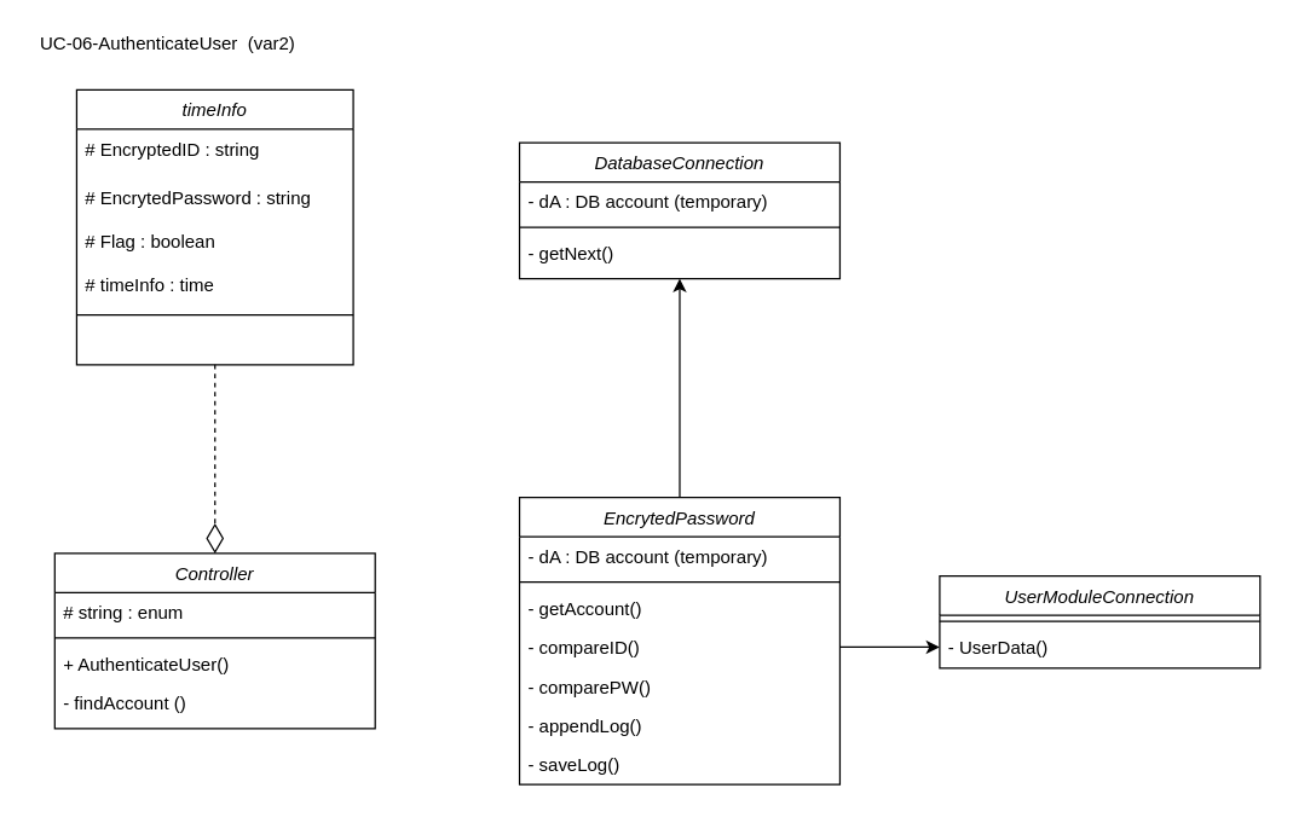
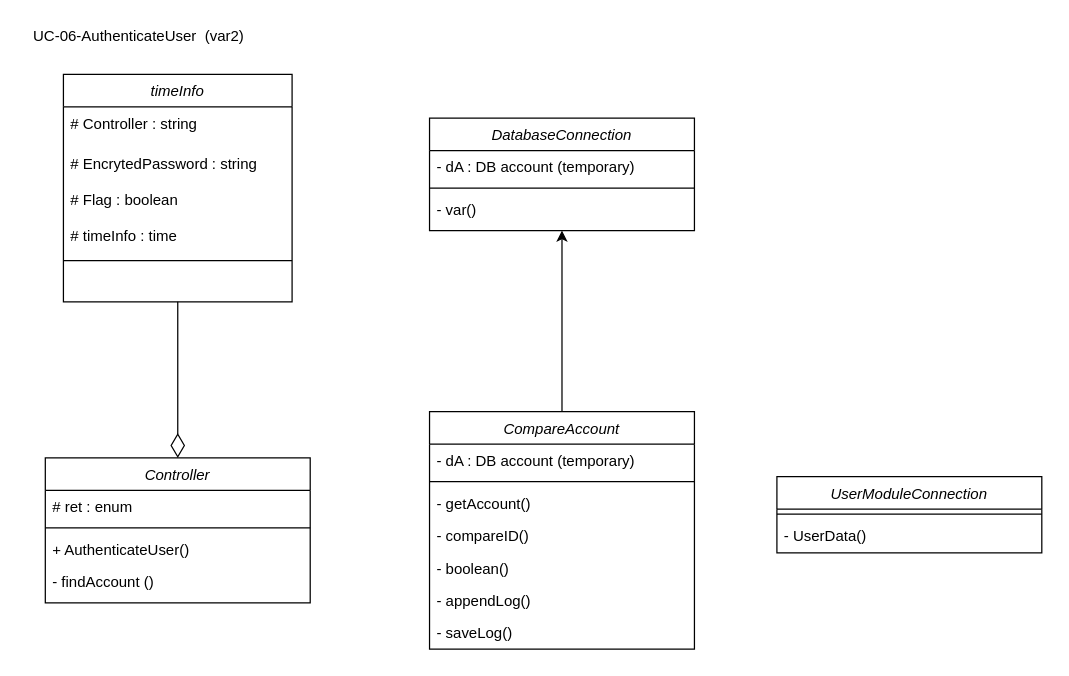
- <mxCell id="9" value="# EncryptedID : string" style="text;align=left;verticalAlign=top;spacingLeft=4;spacingRight=4;overflow=hidden;rotatable=0;points=[[0,0.5],[1,0.5]];portConstraint=eastwest;rounded=0;shadow=0;html=0;" parent="8" vertex="1"><mxGeometry y="26" width="183" height="32" as="geometry" /></mxCell>
+ <mxCell id="9" value="# Controller : string" style="text;align=left;verticalAlign=top;spacingLeft=4;spacingRight=4;overflow=hidden;rotatable=0;points=[[0,0.5],[1,0.5]];portConstraint=eastwest;rounded=0;shadow=0;html=0;" parent="8" vertex="1"><mxGeometry y="26" width="183" height="32" as="geometry" /></mxCell>
- <mxCell id="18" value="- getNext()" style="text;align=left;verticalAlign=top;spacingLeft=4;spacingRight=4;overflow=hidden;rotatable=0;points=[[0,0.5],[1,0.5]];portConstraint=eastwest;" parent="15" vertex="1"><mxGeometry y="60" width="212" height="26" as="geometry" /></mxCell>
+ <mxCell id="18" value="- var()" style="text;align=left;verticalAlign=top;spacingLeft=4;spacingRight=4;overflow=hidden;rotatable=0;points=[[0,0.5],[1,0.5]];portConstraint=eastwest;" parent="15" vertex="1"><mxGeometry y="60" width="212" height="26" as="geometry" /></mxCell>
- <mxCell id="7" style="edgeStyle=orthogonalEdgeStyle;rounded=0;orthogonalLoop=1;jettySize=auto;html=1;endArrow=diamondThin;endFill=0;endSize=17;dashed=1;" parent="1" source="8" target="2" edge="1"><mxGeometry relative="1" as="geometry" /></mxCell>
+ <mxCell id="7" style="edgeStyle=orthogonalEdgeStyle;rounded=0;orthogonalLoop=1;jettySize=auto;html=1;endArrow=diamondThin;endFill=0;endSize=17;" parent="1" source="8" target="2" edge="1"><mxGeometry relative="1" as="geometry" /></mxCell>
- <mxCell id="20" value="EncrytedPassword" style="swimlane;fontStyle=2;align=center;verticalAlign=top;childLayout=stackLayout;horizontal=1;startSize=26;horizontalStack=0;resizeParent=1;resizeLast=0;collapsible=1;marginBottom=0;rounded=0;shadow=0;strokeWidth=1;" parent="1" vertex="1"><mxGeometry x="343" y="329" width="212" height="190" as="geometry"><mxRectangle x="230" y="140" width="160" height="26" as="alternateBounds" /></mxGeometry></mxCell>
+ <mxCell id="20" value="CompareAccount" style="swimlane;fontStyle=2;align=center;verticalAlign=top;childLayout=stackLayout;horizontal=1;startSize=26;horizontalStack=0;resizeParent=1;resizeLast=0;collapsible=1;marginBottom=0;rounded=0;shadow=0;strokeWidth=1;" parent="1" vertex="1"><mxGeometry x="343" y="329" width="212" height="190" as="geometry"><mxRectangle x="230" y="140" width="160" height="26" as="alternateBounds" /></mxGeometry></mxCell>
- <mxCell id="3" value="# string : enum" style="text;align=left;verticalAlign=top;spacingLeft=4;spacingRight=4;overflow=hidden;rotatable=0;points=[[0,0.5],[1,0.5]];portConstraint=eastwest;rounded=0;shadow=0;html=0;" parent="2" vertex="1"><mxGeometry y="26" width="212" height="26" as="geometry" /></mxCell>
+ <mxCell id="3" value="# ret : enum" style="text;align=left;verticalAlign=top;spacingLeft=4;spacingRight=4;overflow=hidden;rotatable=0;points=[[0,0.5],[1,0.5]];portConstraint=eastwest;rounded=0;shadow=0;html=0;" parent="2" vertex="1"><mxGeometry y="26" width="212" height="26" as="geometry" /></mxCell>
- <mxCell id="31" style="edgeStyle=orthogonalEdgeStyle;rounded=0;orthogonalLoop=1;jettySize=auto;html=1;entryX=0;entryY=0.5;entryDx=0;entryDy=0;" edge="1" parent="1" source="24" target="30"><mxGeometry relative="1" as="geometry" /></mxCell>
- <mxCell id="25" value="- comparePW()" style="text;align=left;verticalAlign=top;spacingLeft=4;spacingRight=4;overflow=hidden;rotatable=0;points=[[0,0.5],[1,0.5]];portConstraint=eastwest;" vertex="1" parent="20"><mxGeometry y="112" width="212" height="26" as="geometry" /></mxCell>
+ <mxCell id="25" value="- boolean()" style="text;align=left;verticalAlign=top;spacingLeft=4;spacingRight=4;overflow=hidden;rotatable=0;points=[[0,0.5],[1,0.5]];portConstraint=eastwest;" vertex="1" parent="20"><mxGeometry y="112" width="212" height="26" as="geometry" /></mxCell>
